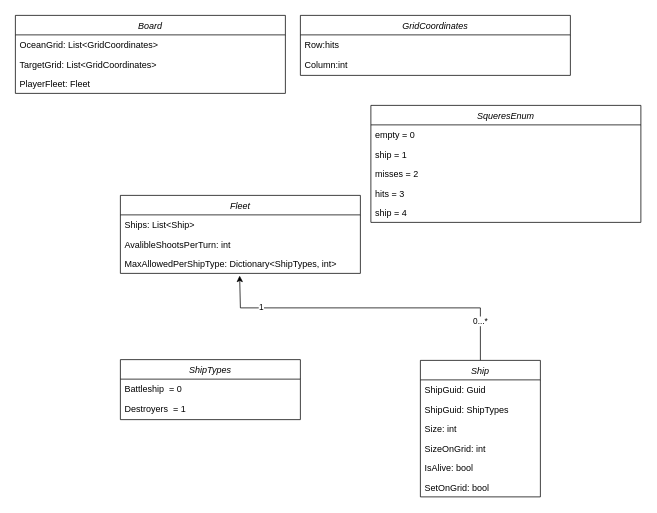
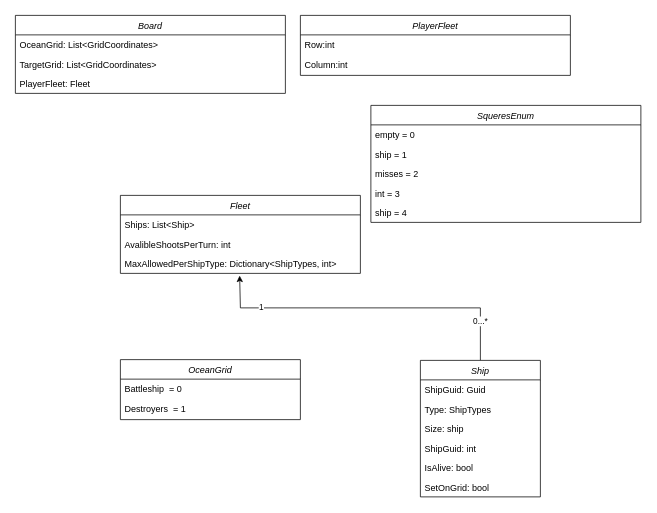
- <mxCell id="12" value="GridCoordinates" style="swimlane;fontStyle=2;align=center;verticalAlign=top;childLayout=stackLayout;horizontal=1;startSize=26;horizontalStack=0;resizeParent=1;resizeLast=0;collapsible=1;marginBottom=0;rounded=0;shadow=0;strokeWidth=1;" parent="1" vertex="1"><mxGeometry x="400" y="20" width="360" height="80" as="geometry"><mxRectangle x="230" y="140" width="160" height="26" as="alternateBounds" /></mxGeometry></mxCell>
+ <mxCell id="12" value="PlayerFleet" style="swimlane;fontStyle=2;align=center;verticalAlign=top;childLayout=stackLayout;horizontal=1;startSize=26;horizontalStack=0;resizeParent=1;resizeLast=0;collapsible=1;marginBottom=0;rounded=0;shadow=0;strokeWidth=1;" parent="1" vertex="1"><mxGeometry x="400" y="20" width="360" height="80" as="geometry"><mxRectangle x="230" y="140" width="160" height="26" as="alternateBounds" /></mxGeometry></mxCell>
- <mxCell id="13" value="Row:hits&#10;" style="text;align=left;verticalAlign=top;spacingLeft=4;spacingRight=4;overflow=hidden;rotatable=0;points=[[0,0.5],[1,0.5]];portConstraint=eastwest;rounded=0;shadow=0;html=0;" parent="12" vertex="1"><mxGeometry y="26" width="360" height="26" as="geometry" /></mxCell>
+ <mxCell id="13" value="Row:int&#10;" style="text;align=left;verticalAlign=top;spacingLeft=4;spacingRight=4;overflow=hidden;rotatable=0;points=[[0,0.5],[1,0.5]];portConstraint=eastwest;rounded=0;shadow=0;html=0;" parent="12" vertex="1"><mxGeometry y="26" width="360" height="26" as="geometry" /></mxCell>
- <mxCell id="23" value="hits = 3&#10;" style="text;align=left;verticalAlign=top;spacingLeft=4;spacingRight=4;overflow=hidden;rotatable=0;points=[[0,0.5],[1,0.5]];portConstraint=eastwest;" parent="19" vertex="1"><mxGeometry y="104" width="360" height="26" as="geometry" /></mxCell>
+ <mxCell id="23" value="int = 3&#10;" style="text;align=left;verticalAlign=top;spacingLeft=4;spacingRight=4;overflow=hidden;rotatable=0;points=[[0,0.5],[1,0.5]];portConstraint=eastwest;" parent="19" vertex="1"><mxGeometry y="104" width="360" height="26" as="geometry" /></mxCell>
- <mxCell id="25" value="ShipTypes" style="swimlane;fontStyle=2;align=center;verticalAlign=top;childLayout=stackLayout;horizontal=1;startSize=26;horizontalStack=0;resizeParent=1;resizeLast=0;collapsible=1;marginBottom=0;rounded=0;shadow=0;strokeWidth=1;" parent="1" vertex="1"><mxGeometry x="160" y="479" width="240" height="80" as="geometry"><mxRectangle x="230" y="140" width="160" height="26" as="alternateBounds" /></mxGeometry></mxCell>
+ <mxCell id="25" value="OceanGrid" style="swimlane;fontStyle=2;align=center;verticalAlign=top;childLayout=stackLayout;horizontal=1;startSize=26;horizontalStack=0;resizeParent=1;resizeLast=0;collapsible=1;marginBottom=0;rounded=0;shadow=0;strokeWidth=1;" parent="1" vertex="1"><mxGeometry x="160" y="479" width="240" height="80" as="geometry"><mxRectangle x="230" y="140" width="160" height="26" as="alternateBounds" /></mxGeometry></mxCell>
- <mxCell id="7" value="ShipGuid: ShipTypes" style="text;align=left;verticalAlign=top;spacingLeft=4;spacingRight=4;overflow=hidden;rotatable=0;points=[[0,0.5],[1,0.5]];portConstraint=eastwest;" vertex="1" parent="5"><mxGeometry y="52" width="160" height="26" as="geometry" /></mxCell>
+ <mxCell id="7" value="Type: ShipTypes" style="text;align=left;verticalAlign=top;spacingLeft=4;spacingRight=4;overflow=hidden;rotatable=0;points=[[0,0.5],[1,0.5]];portConstraint=eastwest;" vertex="1" parent="5"><mxGeometry y="52" width="160" height="26" as="geometry" /></mxCell>
- <mxCell id="8" value="Size: int" style="text;align=left;verticalAlign=top;spacingLeft=4;spacingRight=4;overflow=hidden;rotatable=0;points=[[0,0.5],[1,0.5]];portConstraint=eastwest;rounded=0;shadow=0;html=0;" parent="5" vertex="1"><mxGeometry y="78" width="160" height="26" as="geometry" /></mxCell>
+ <mxCell id="8" value="Size: ship" style="text;align=left;verticalAlign=top;spacingLeft=4;spacingRight=4;overflow=hidden;rotatable=0;points=[[0,0.5],[1,0.5]];portConstraint=eastwest;rounded=0;shadow=0;html=0;" parent="5" vertex="1"><mxGeometry y="78" width="160" height="26" as="geometry" /></mxCell>
- <mxCell id="9" value="SizeOnGrid: int" style="text;align=left;verticalAlign=top;spacingLeft=4;spacingRight=4;overflow=hidden;rotatable=0;points=[[0,0.5],[1,0.5]];portConstraint=eastwest;rounded=0;shadow=0;html=0;" parent="5" vertex="1"><mxGeometry y="104" width="160" height="26" as="geometry" /></mxCell>
+ <mxCell id="9" value="ShipGuid: int" style="text;align=left;verticalAlign=top;spacingLeft=4;spacingRight=4;overflow=hidden;rotatable=0;points=[[0,0.5],[1,0.5]];portConstraint=eastwest;rounded=0;shadow=0;html=0;" parent="5" vertex="1"><mxGeometry y="104" width="160" height="26" as="geometry" /></mxCell>
